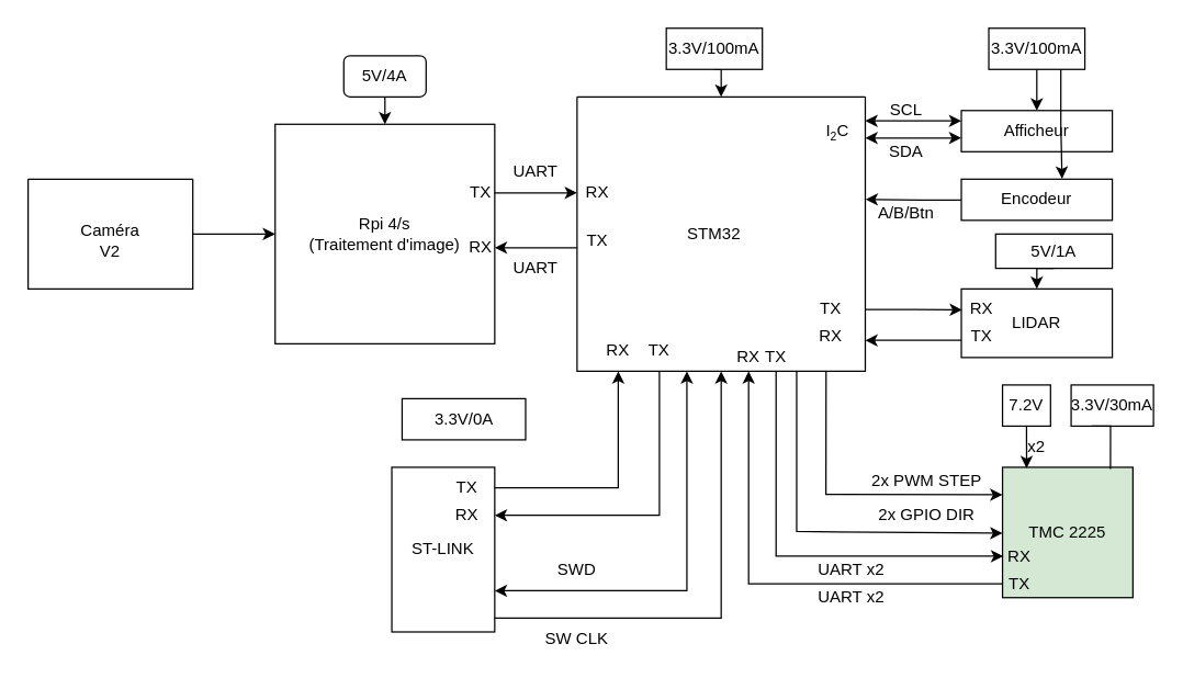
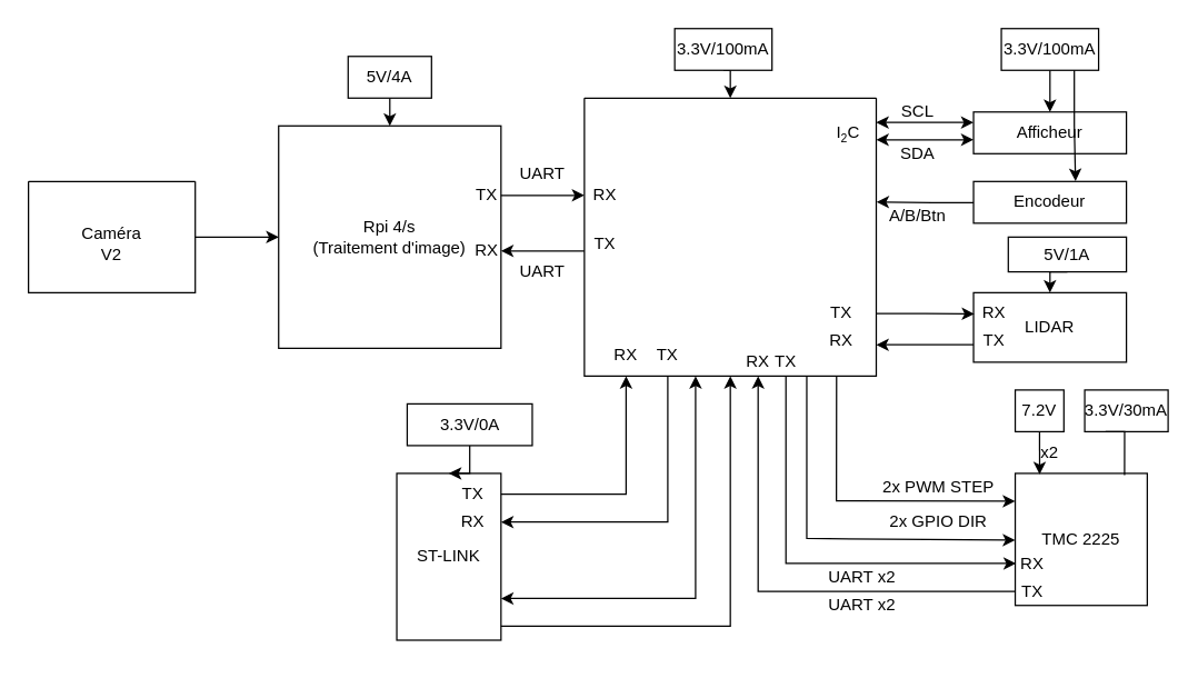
- <mxCell id="17" value="5V/4A" style="whiteSpace=wrap;html=1;rounded=1;" vertex="1" parent="1"><mxGeometry x="250" y="40" width="60" height="30" as="geometry" /></mxCell>
+ <mxCell id="17" value="5V/4A" style="rounded=0;whiteSpace=wrap;html=1;" vertex="1" parent="1"><mxGeometry x="250" y="40" width="60" height="30" as="geometry" /></mxCell>
- <mxCell id="3" value="STM32" style="text;strokeColor=none;align=center;fillColor=none;html=1;verticalAlign=middle;whiteSpace=wrap;rounded=0;" vertex="1" parent="2"><mxGeometry x="70" y="85" width="60" height="30" as="geometry" /></mxCell>
+ <mxCell id="23" style="edgeStyle=orthogonalEdgeStyle;rounded=0;orthogonalLoop=1;jettySize=auto;html=1;exitX=0.5;exitY=1;exitDx=0;exitDy=0;" edge="1" parent="1" source="24" target="22"><mxGeometry relative="1" as="geometry" /></mxCell>
- <mxCell id="54" value="TMC 2225" style="whiteSpace=wrap;html=1;aspect=fixed;fillColor=#d5e8d4;" vertex="1" parent="1"><mxGeometry x="730" y="340" width="95" height="95" as="geometry" /></mxCell>
+ <mxCell id="54" value="TMC 2225" style="whiteSpace=wrap;html=1;aspect=fixed;" vertex="1" parent="1"><mxGeometry x="730" y="340" width="95" height="95" as="geometry" /></mxCell>
- <mxCell id="30" value="SWD" style="text;strokeColor=none;align=center;fillColor=none;html=1;verticalAlign=middle;whiteSpace=wrap;rounded=0;" vertex="1" parent="1"><mxGeometry x="390" y="400" width="60" height="30" as="geometry" /></mxCell>
- <mxCell id="32" value="SW CLK" style="text;strokeColor=none;align=center;fillColor=none;html=1;verticalAlign=middle;whiteSpace=wrap;rounded=0;" vertex="1" parent="1"><mxGeometry x="390" y="450" width="60" height="30" as="geometry" /></mxCell>
